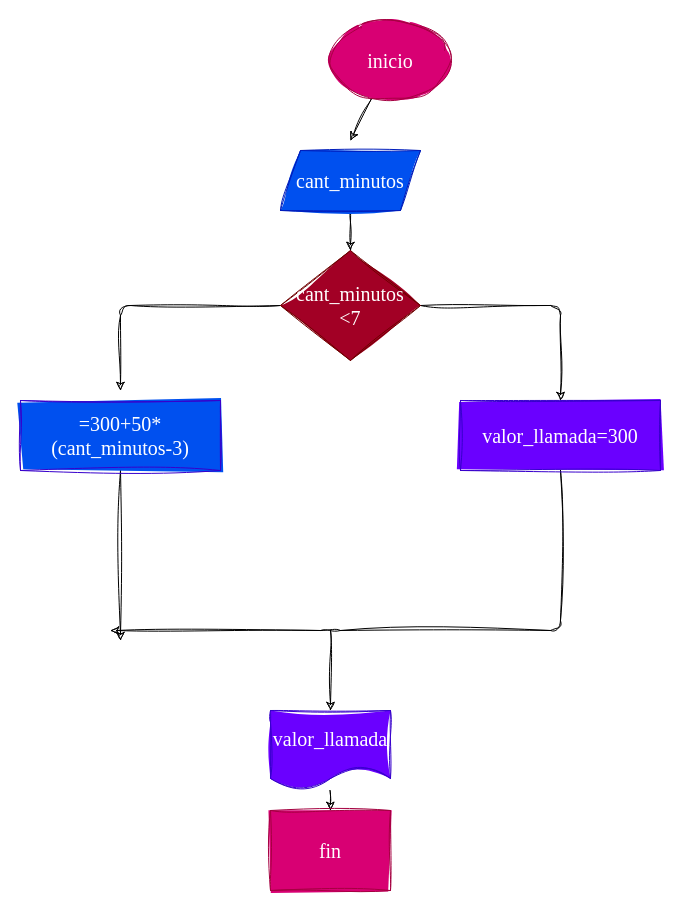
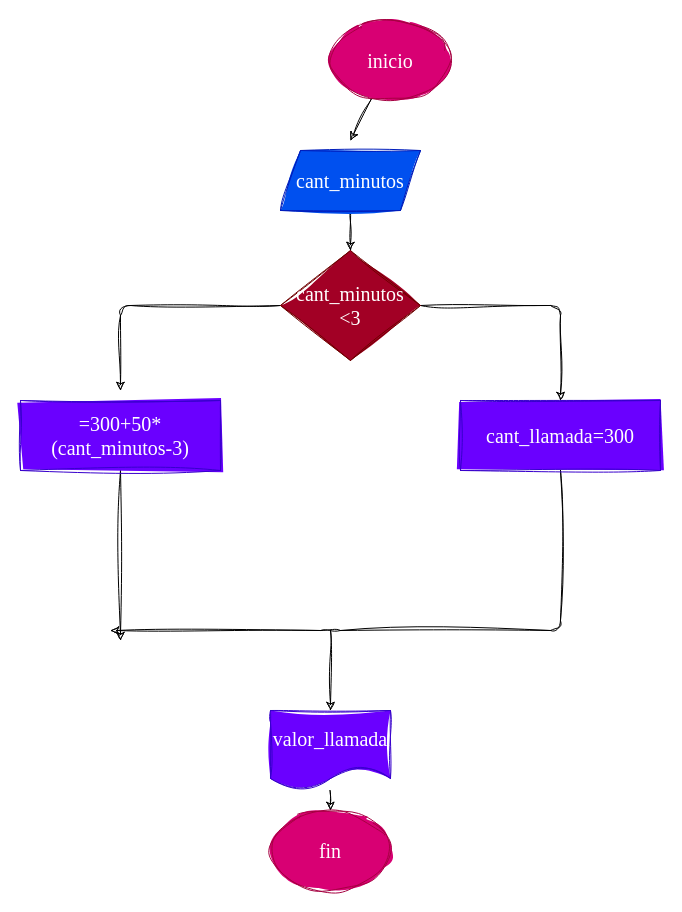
- <mxCell id="8" value="cant_minutos&lt;br&gt;&amp;lt;7" style="rhombus;whiteSpace=wrap;html=1;sketch=1;hachureGap=4;jiggle=2;curveFitting=1;fontFamily=Architects Daughter;fontSource=https%3A%2F%2Ffonts.googleapis.com%2Fcss%3Ffamily%3DArchitects%2BDaughter;fontSize=20;fillColor=#a20025;fontColor=#ffffff;strokeColor=#6F0000;fillStyle=solid;" vertex="1" parent="1"><mxGeometry x="280" y="250" width="140" height="110" as="geometry" /></mxCell>
+ <mxCell id="8" value="cant_minutos&lt;br&gt;&amp;lt;3" style="rhombus;whiteSpace=wrap;html=1;sketch=1;hachureGap=4;jiggle=2;curveFitting=1;fontFamily=Architects Daughter;fontSource=https%3A%2F%2Ffonts.googleapis.com%2Fcss%3Ffamily%3DArchitects%2BDaughter;fontSize=20;fillColor=#a20025;fontColor=#ffffff;strokeColor=#6F0000;fillStyle=solid;" vertex="1" parent="1"><mxGeometry x="280" y="250" width="140" height="110" as="geometry" /></mxCell>
- <mxCell id="12" value="=300+50*(cant_minutos-3)" style="rounded=0;whiteSpace=wrap;html=1;sketch=1;hachureGap=4;jiggle=2;curveFitting=1;fontFamily=Architects Daughter;fontSource=https%3A%2F%2Ffonts.googleapis.com%2Fcss%3Ffamily%3DArchitects%2BDaughter;fontSize=20;fillStyle=solid;fillColor=#0050ef;fontColor=#ffffff;strokeColor=#3700CC;" vertex="1" parent="1"><mxGeometry x="20" y="400" width="200" height="70" as="geometry" /></mxCell>
+ <mxCell id="12" value="=300+50*(cant_minutos-3)" style="rounded=0;whiteSpace=wrap;html=1;sketch=1;hachureGap=4;jiggle=2;curveFitting=1;fontFamily=Architects Daughter;fontSource=https%3A%2F%2Ffonts.googleapis.com%2Fcss%3Ffamily%3DArchitects%2BDaughter;fontSize=20;fillStyle=solid;fillColor=#6a00ff;fontColor=#ffffff;strokeColor=#3700CC;" vertex="1" parent="1"><mxGeometry x="20" y="400" width="200" height="70" as="geometry" /></mxCell>
- <mxCell id="10" value="valor_llamada=300" style="rounded=0;whiteSpace=wrap;html=1;sketch=1;hachureGap=4;jiggle=2;curveFitting=1;fontFamily=Architects Daughter;fontSource=https%3A%2F%2Ffonts.googleapis.com%2Fcss%3Ffamily%3DArchitects%2BDaughter;fontSize=20;fillStyle=solid;fillColor=#6a00ff;fontColor=#ffffff;strokeColor=#3700CC;" vertex="1" parent="1"><mxGeometry x="460" y="400" width="200" height="70" as="geometry" /></mxCell>
+ <mxCell id="10" value="cant_llamada=300" style="rounded=0;whiteSpace=wrap;html=1;sketch=1;hachureGap=4;jiggle=2;curveFitting=1;fontFamily=Architects Daughter;fontSource=https%3A%2F%2Ffonts.googleapis.com%2Fcss%3Ffamily%3DArchitects%2BDaughter;fontSize=20;fillStyle=solid;fillColor=#6a00ff;fontColor=#ffffff;strokeColor=#3700CC;" vertex="1" parent="1"><mxGeometry x="460" y="400" width="200" height="70" as="geometry" /></mxCell>
- <mxCell id="15" value="fin" style="whiteSpace=wrap;html=1;sketch=1;hachureGap=4;jiggle=2;curveFitting=1;fontFamily=Architects Daughter;fontSource=https%3A%2F%2Ffonts.googleapis.com%2Fcss%3Ffamily%3DArchitects%2BDaughter;fontSize=20;fillColor=#d80073;fontColor=#ffffff;strokeColor=#A50040;fillStyle=solid;rounded=0;" vertex="1" parent="1"><mxGeometry x="270" y="810" width="120" height="80" as="geometry" /></mxCell>
+ <mxCell id="15" value="fin" style="ellipse;whiteSpace=wrap;html=1;sketch=1;hachureGap=4;jiggle=2;curveFitting=1;fontFamily=Architects Daughter;fontSource=https%3A%2F%2Ffonts.googleapis.com%2Fcss%3Ffamily%3DArchitects%2BDaughter;fontSize=20;fillColor=#d80073;fontColor=#ffffff;strokeColor=#A50040;fillStyle=solid;" vertex="1" parent="1"><mxGeometry x="270" y="810" width="120" height="80" as="geometry" /></mxCell>
